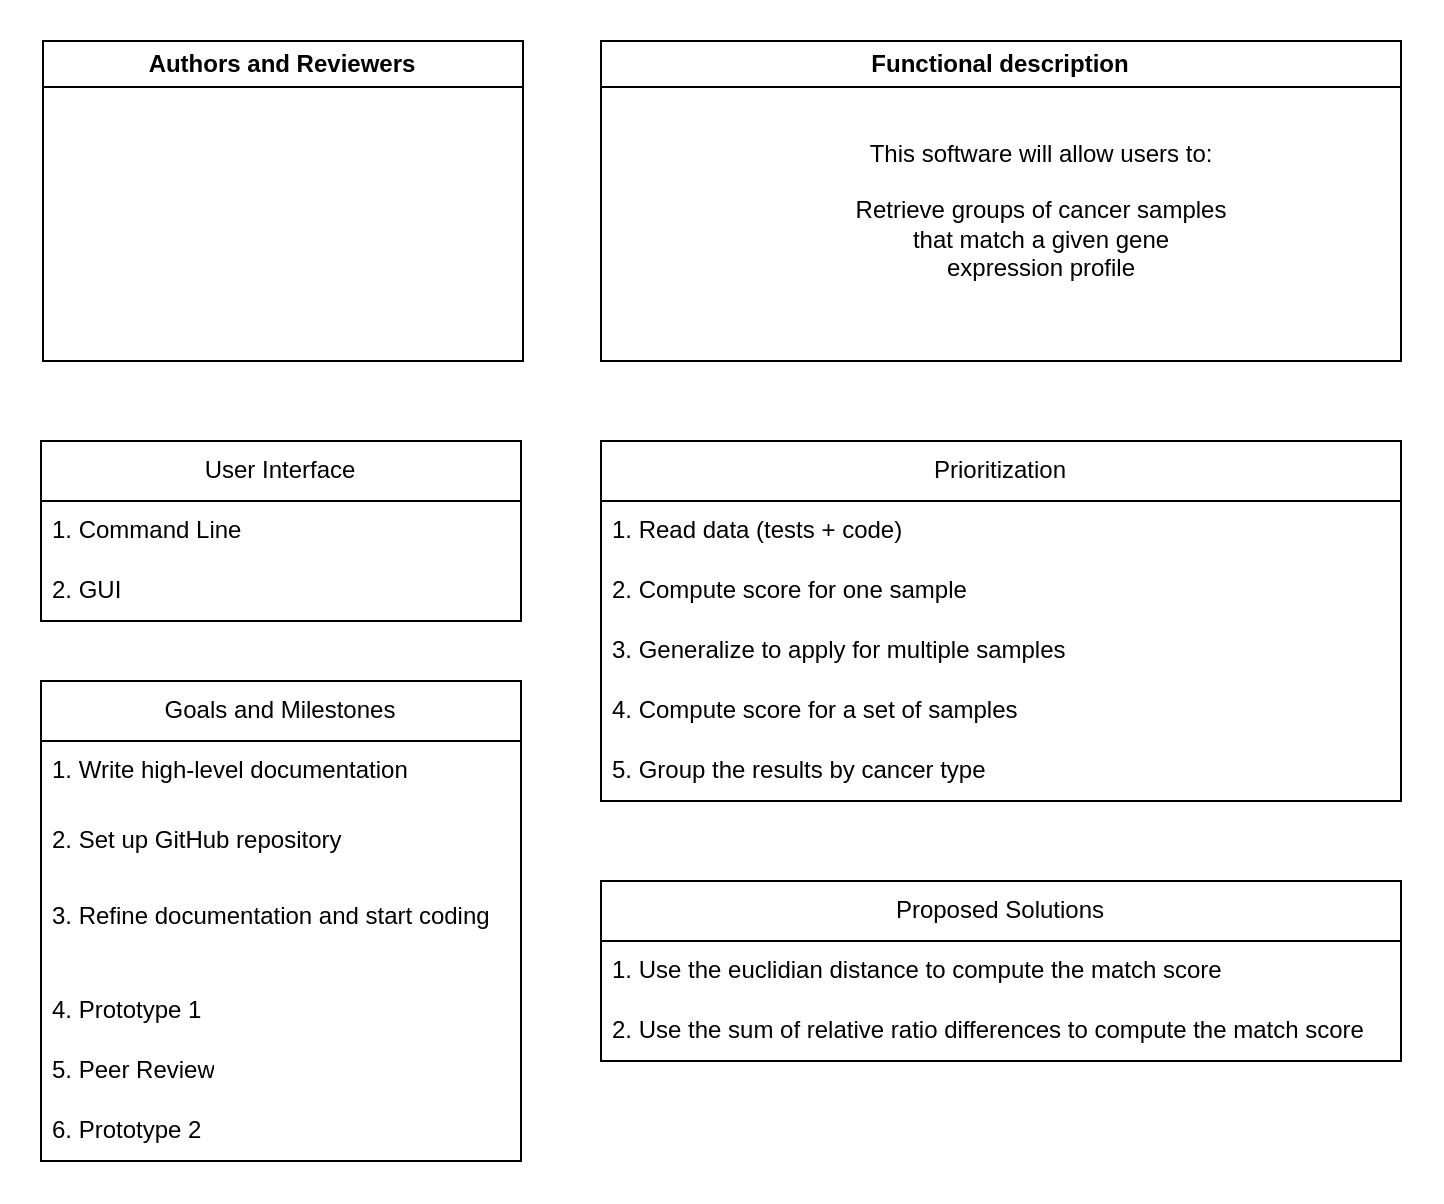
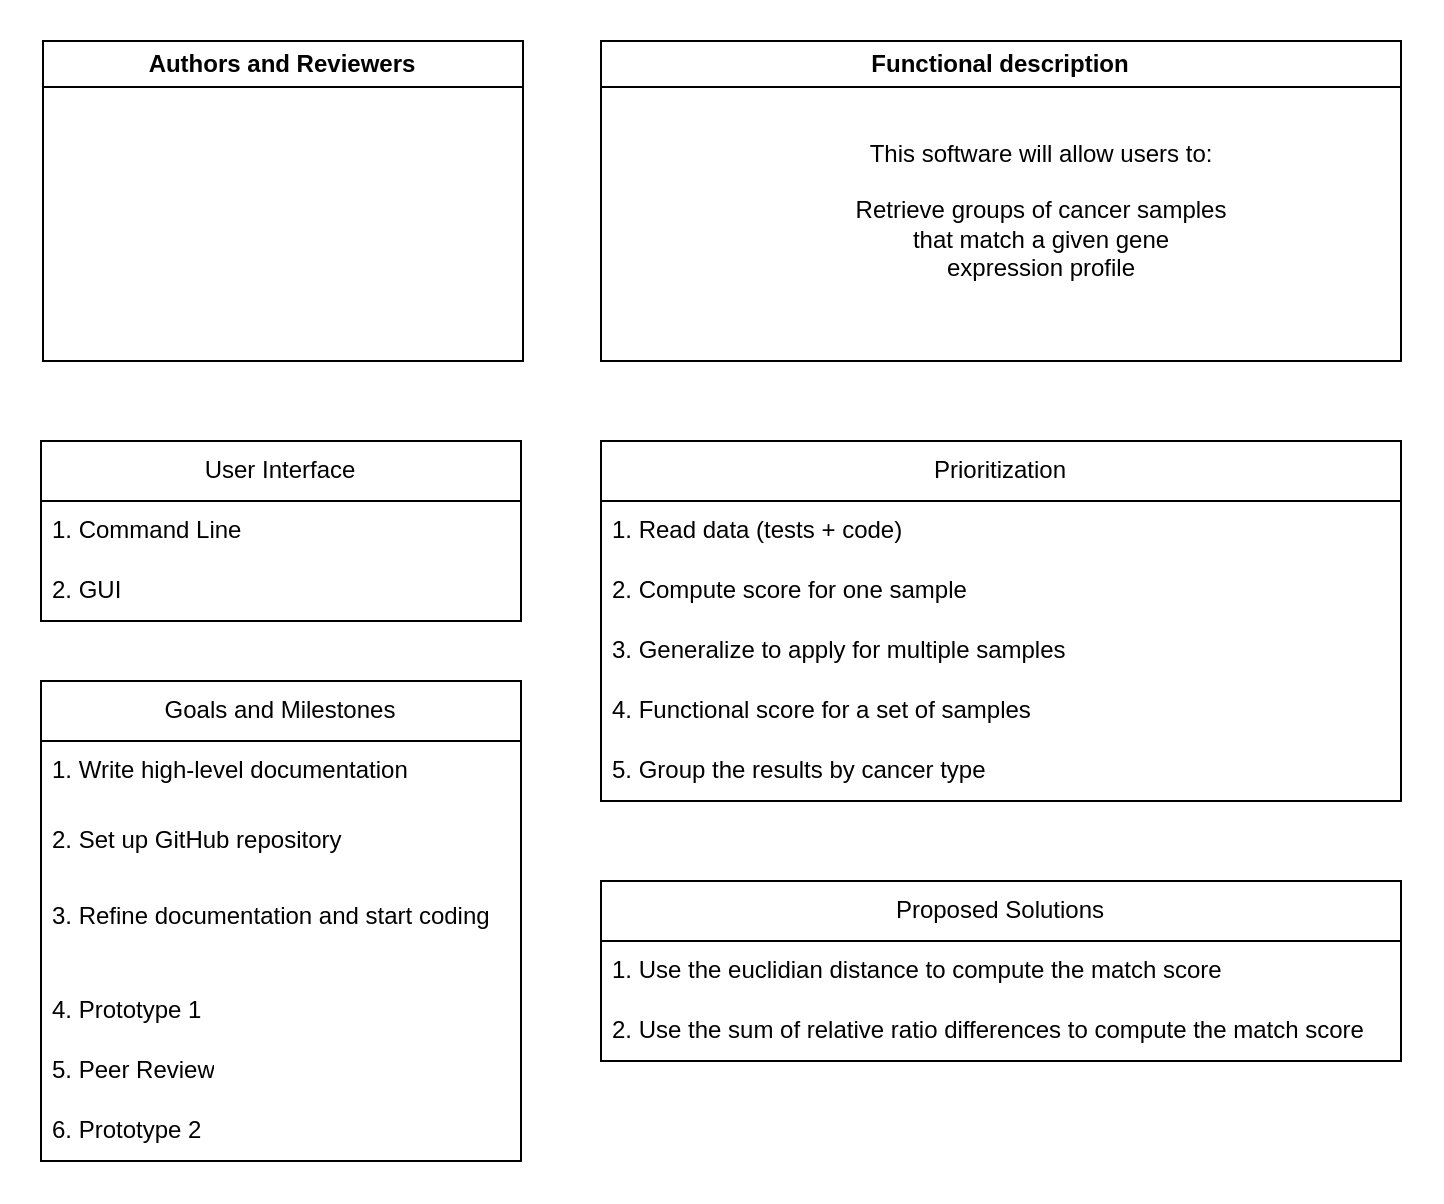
- <mxCell id="12" value="4. Compute score for a set of samples" style="text;strokeColor=none;fillColor=none;align=left;verticalAlign=middle;spacingLeft=4;spacingRight=4;overflow=hidden;points=[[0,0.5],[1,0.5]];portConstraint=eastwest;rotatable=0;whiteSpace=wrap;html=1;" parent="8" vertex="1"><mxGeometry y="120" width="400" height="30" as="geometry" /></mxCell>
+ <mxCell id="12" value="4. Functional score for a set of samples" style="text;strokeColor=none;fillColor=none;align=left;verticalAlign=middle;spacingLeft=4;spacingRight=4;overflow=hidden;points=[[0,0.5],[1,0.5]];portConstraint=eastwest;rotatable=0;whiteSpace=wrap;html=1;" parent="8" vertex="1"><mxGeometry y="120" width="400" height="30" as="geometry" /></mxCell>
